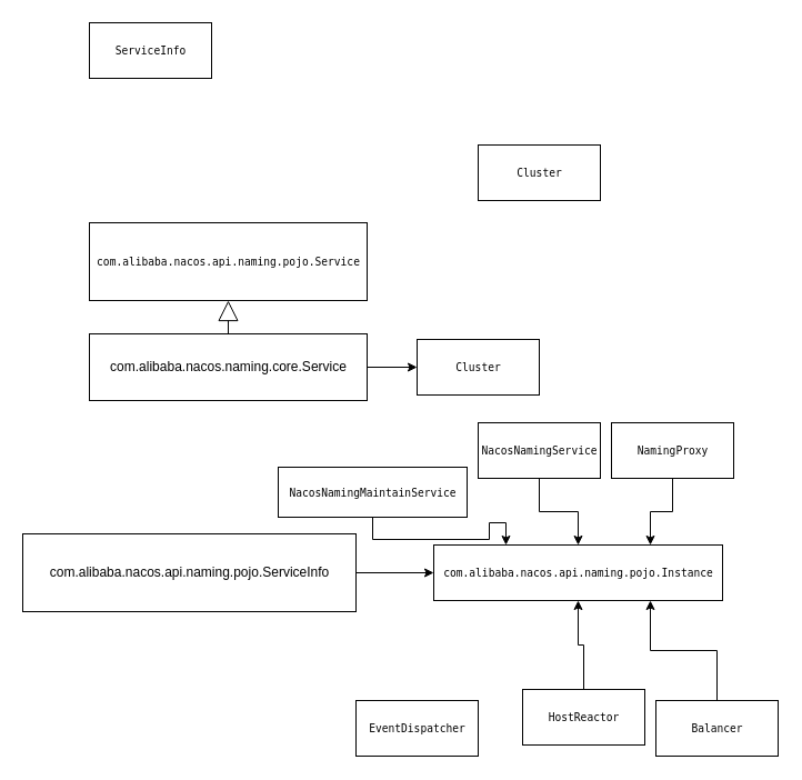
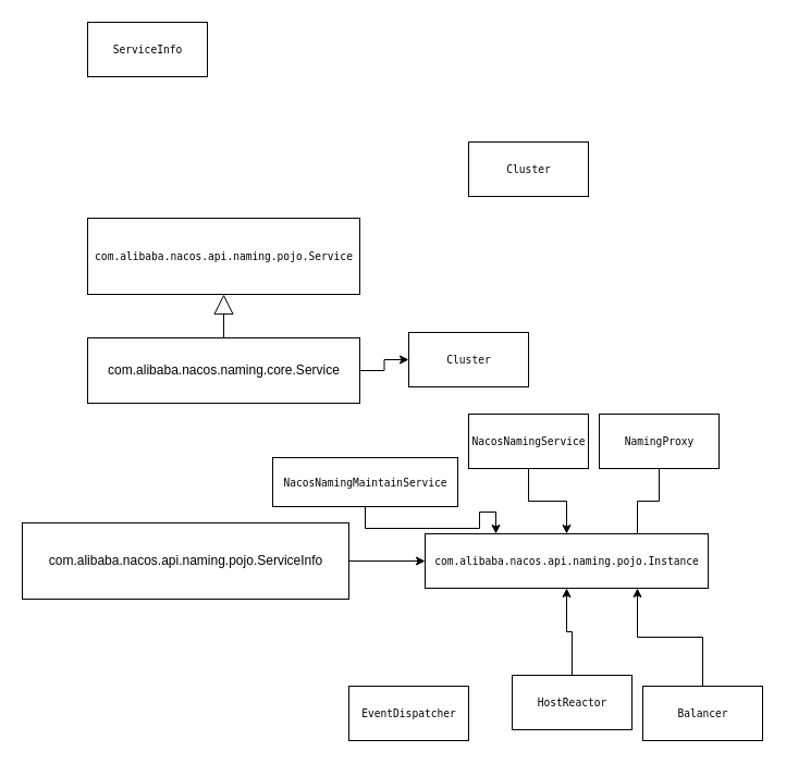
- <mxCell id="7" value="com.alibaba.nacos.naming.core.Service" style="html=1;" vertex="1" parent="1"><mxGeometry x="80" y="300" width="250" height="60" as="geometry" /></mxCell>
+ <mxCell id="7" value="com.alibaba.nacos.naming.core.Service" style="html=1;" vertex="1" parent="1"><mxGeometry x="80" y="310" width="250" height="60" as="geometry" /></mxCell>
- <mxCell id="17" style="edgeStyle=orthogonalEdgeStyle;rounded=0;orthogonalLoop=1;jettySize=auto;html=1;entryX=0.75;entryY=0;entryDx=0;entryDy=0;" edge="1" parent="1" source="18" target="3"><mxGeometry relative="1" as="geometry" /></mxCell>
+ <mxCell id="17" style="edgeStyle=orthogonalEdgeStyle;rounded=0;orthogonalLoop=1;jettySize=auto;html=1;entryX=0.75;entryY=0;entryDx=0;entryDy=0;endArrow=none;" edge="1" parent="1" source="18" target="3"><mxGeometry relative="1" as="geometry" /></mxCell>
